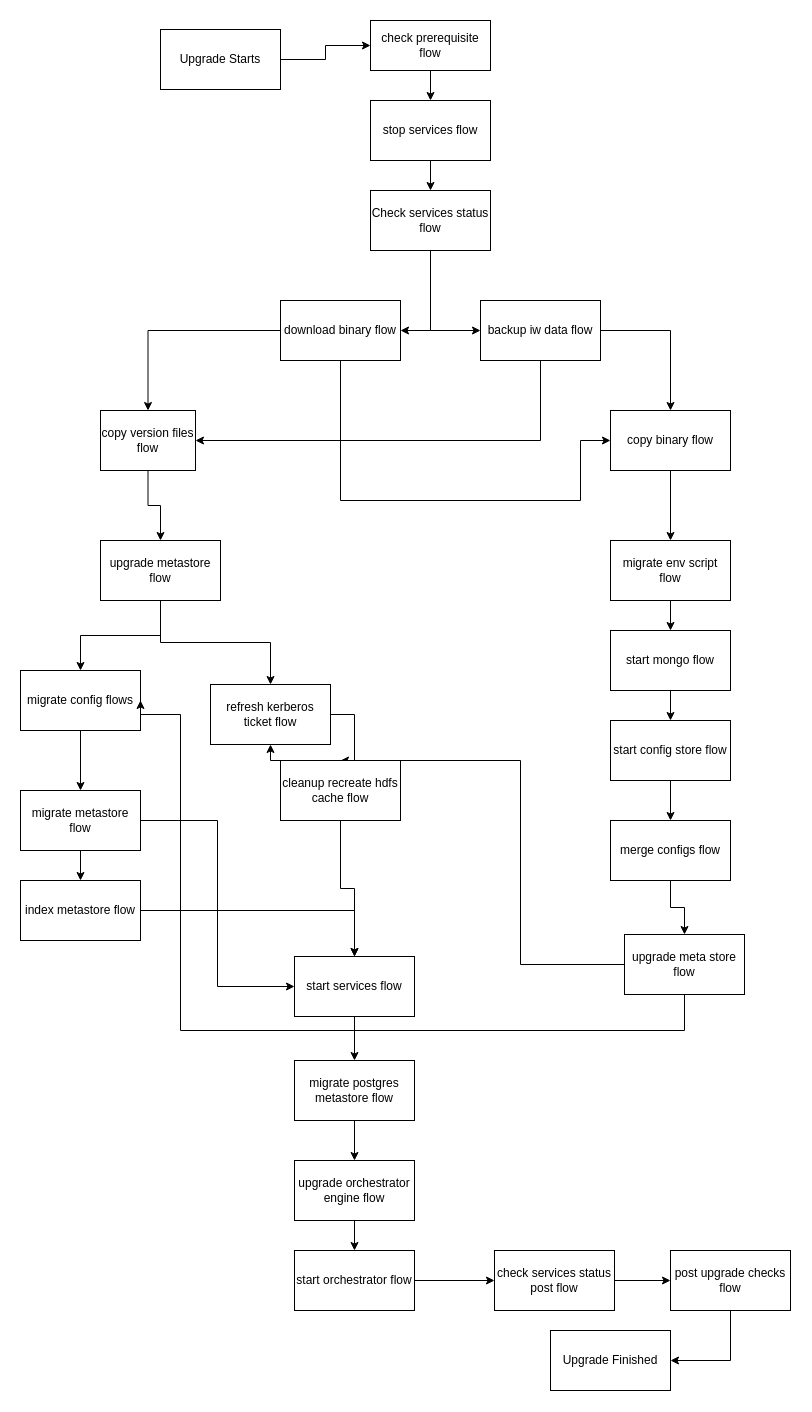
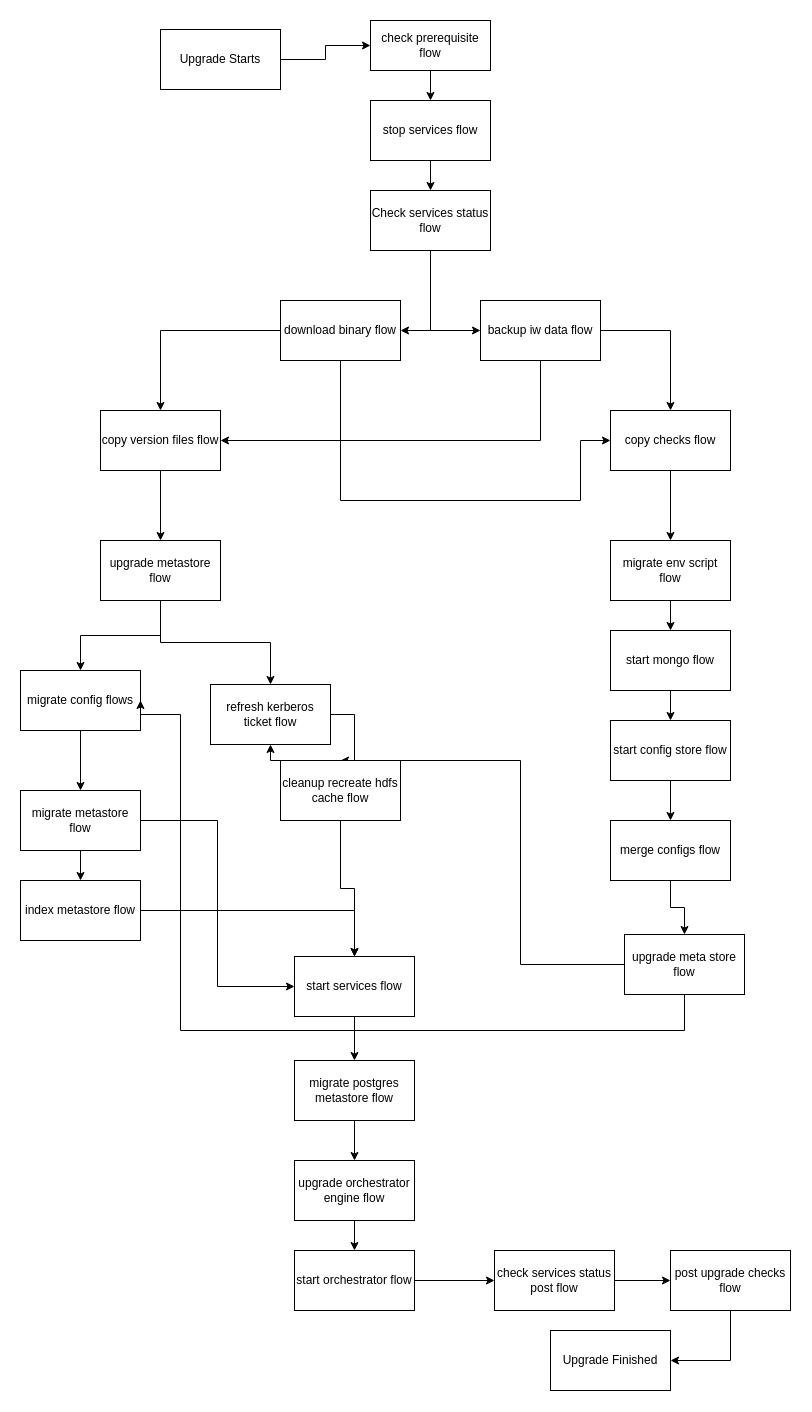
- <mxCell id="18" value="copy version files flow" style="rounded=0;whiteSpace=wrap;html=1;" vertex="1" parent="1"><mxGeometry x="100" y="410" width="95" height="60" as="geometry" /></mxCell>
+ <mxCell id="18" value="copy version files flow" style="rounded=0;whiteSpace=wrap;html=1;" vertex="1" parent="1"><mxGeometry x="100" y="410" width="120" height="60" as="geometry" /></mxCell>
- <mxCell id="16" value="copy binary flow&lt;br&gt;" style="rounded=0;whiteSpace=wrap;html=1;" vertex="1" parent="1"><mxGeometry x="610" y="410" width="120" height="60" as="geometry" /></mxCell>
+ <mxCell id="16" value="copy checks flow&lt;br&gt;" style="rounded=0;whiteSpace=wrap;html=1;" vertex="1" parent="1"><mxGeometry x="610" y="410" width="120" height="60" as="geometry" /></mxCell>
